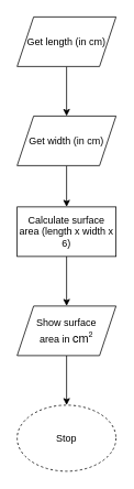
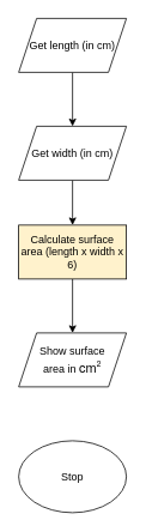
- <mxCell id="5" value="Calculate surface area (length x width x 6)" style="rounded=0;whiteSpace=wrap;html=1;" parent="1" vertex="1"><mxGeometry x="20" y="250" width="120" height="60" as="geometry" /></mxCell>
+ <mxCell id="5" value="Calculate surface area (length x width x 6)" style="rounded=0;whiteSpace=wrap;html=1;fillColor=#fff2cc;" parent="1" vertex="1"><mxGeometry x="20" y="250" width="120" height="60" as="geometry" /></mxCell>
- <mxCell id="7" style="edgeStyle=none;html=1;entryX=0.5;entryY=0;entryDx=0;entryDy=0;" parent="1" source="8" target="6" edge="1"><mxGeometry relative="1" as="geometry" /></mxCell>
- <mxCell id="6" value="Stop" style="ellipse;whiteSpace=wrap;html=1;dashed=1;" parent="1" vertex="1"><mxGeometry x="20" y="490" width="120" height="80" as="geometry" /></mxCell>
+ <mxCell id="6" value="Stop" style="ellipse;whiteSpace=wrap;html=1;" parent="1" vertex="1"><mxGeometry x="20" y="490" width="120" height="80" as="geometry" /></mxCell>
